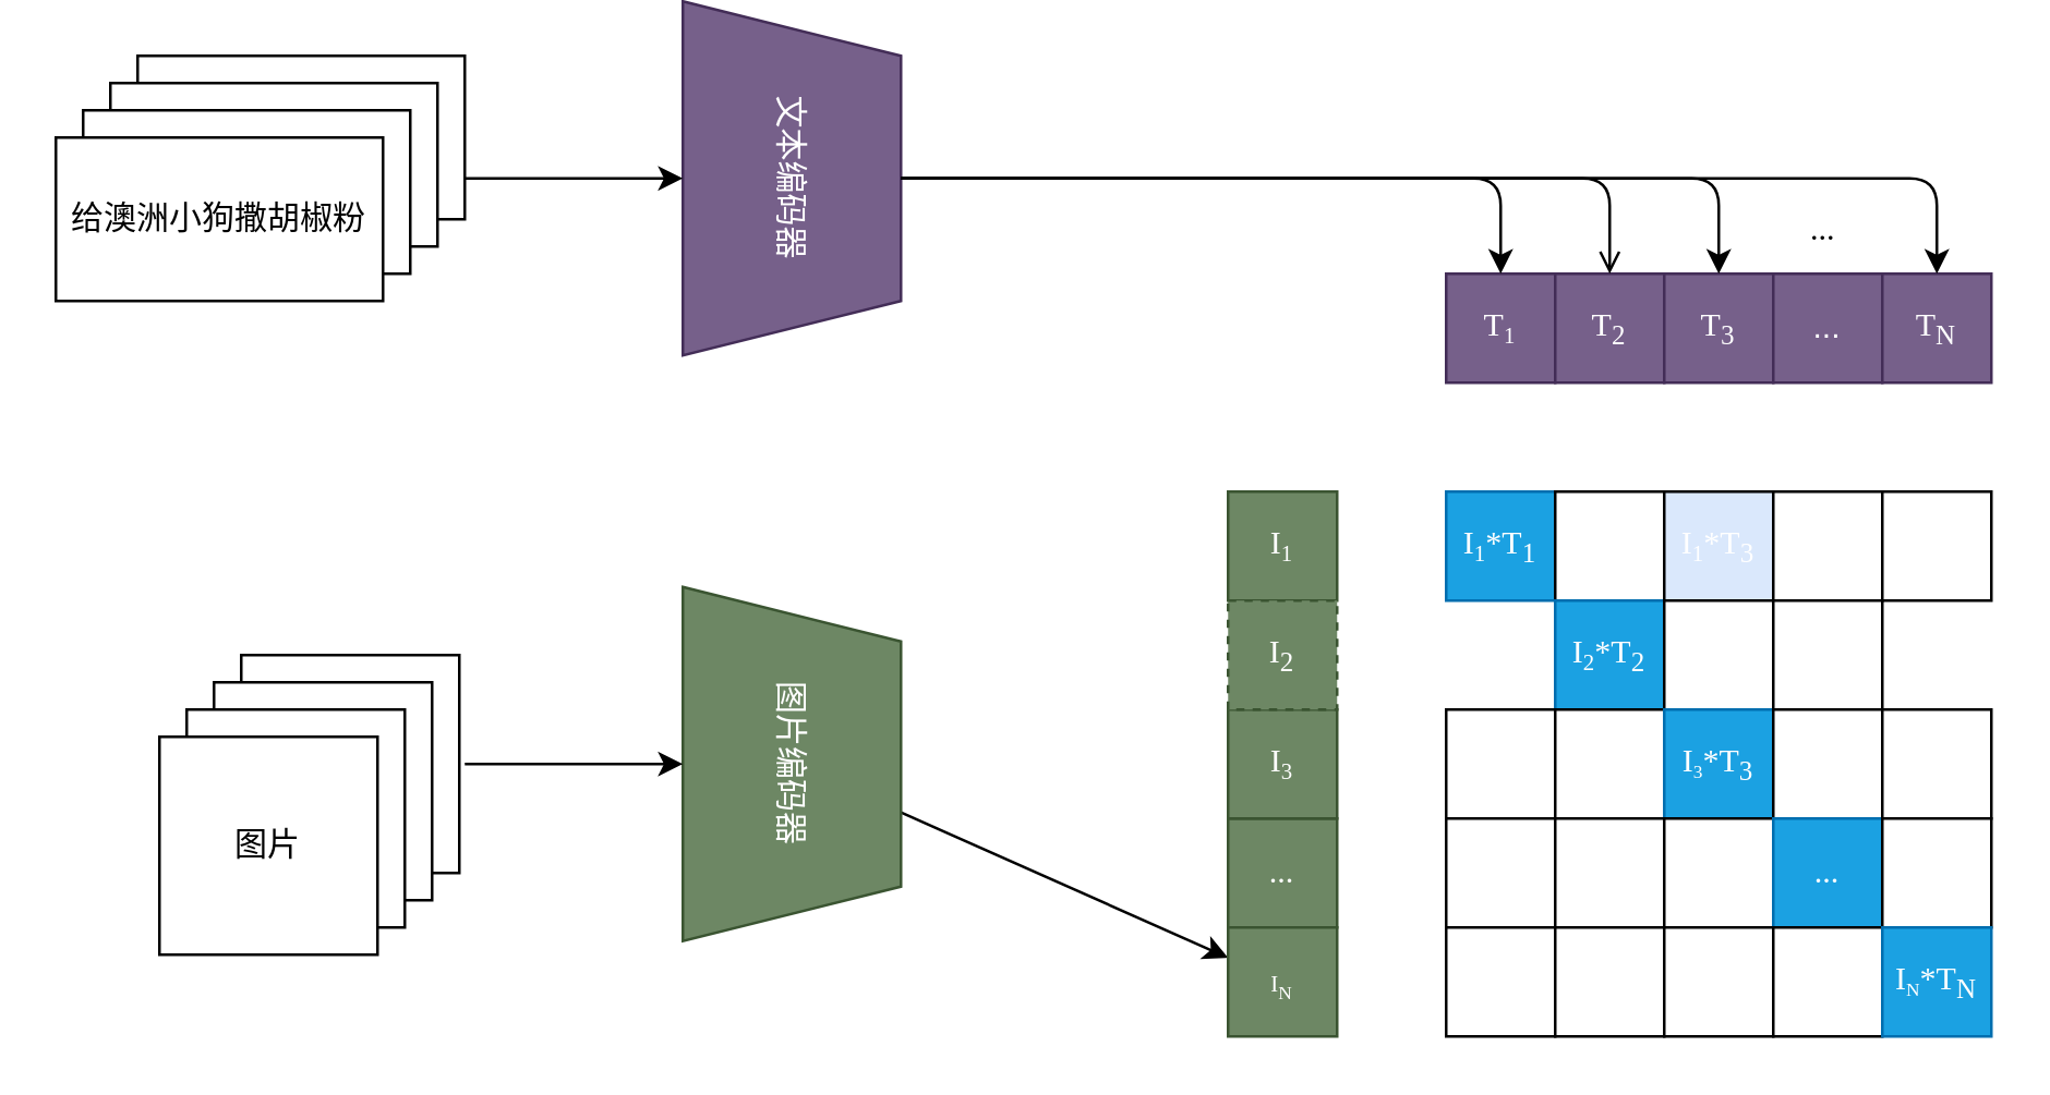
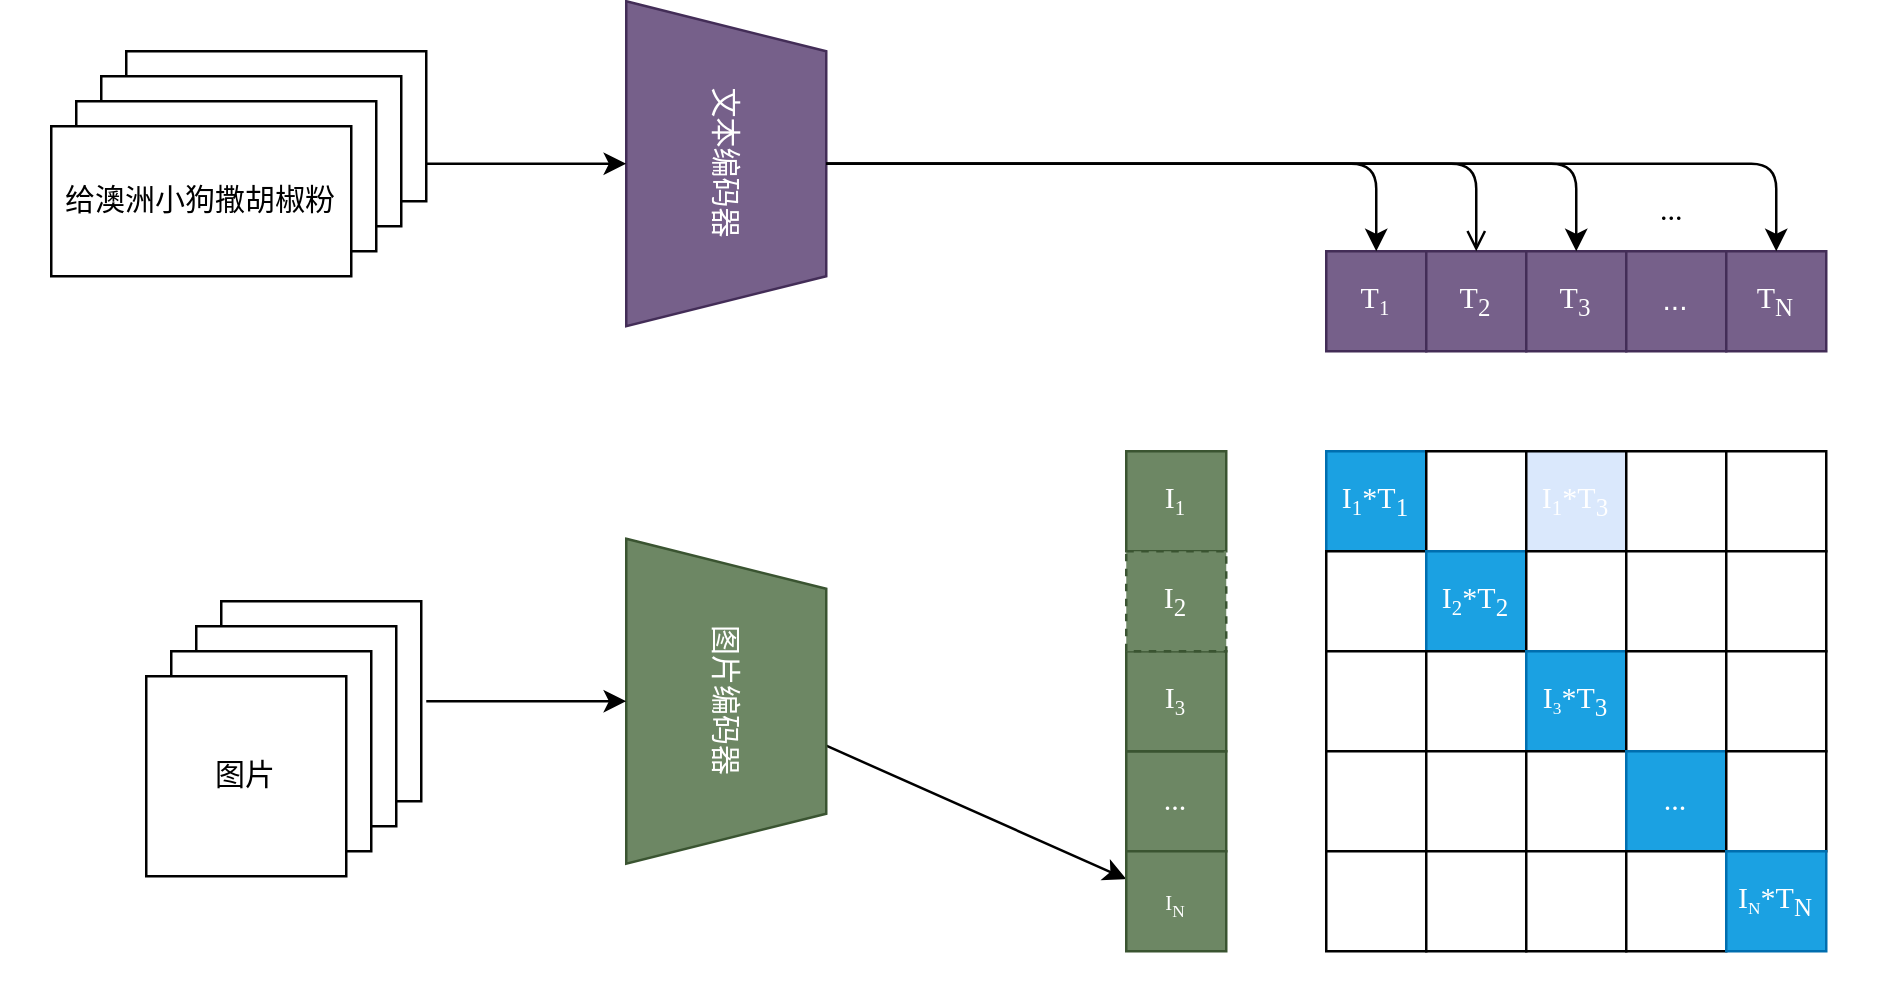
+ <mxCell id="35" value="&lt;span style=&quot;color: rgb(255 , 255 , 255) ; font-family: &amp;#34;times new roman&amp;#34;&quot;&gt;I&lt;span style=&quot;font-size: 8.333px&quot;&gt;&lt;sub&gt;2&lt;/sub&gt;&lt;/span&gt;&lt;/span&gt;&lt;span style=&quot;color: rgb(255 , 255 , 255) ; font-family: &amp;#34;times new roman&amp;#34;&quot;&gt;*T&lt;/span&gt;&lt;sub style=&quot;color: rgb(255 , 255 , 255) ; font-family: &amp;#34;times new roman&amp;#34;&quot;&gt;1&lt;/sub&gt;" style="whiteSpace=wrap;html=1;aspect=fixed;" vertex="1" parent="1"><mxGeometry x="530" y="220" width="40" height="40" as="geometry" /></mxCell>
+ <mxCell id="39" value="&lt;span style=&quot;color: rgb(255 , 255 , 255) ; font-family: &amp;#34;times new roman&amp;#34;&quot;&gt;I&lt;/span&gt;&lt;span style=&quot;color: rgb(255 , 255 , 255) ; font-family: &amp;#34;times new roman&amp;#34; ; font-size: 10px&quot;&gt;&lt;sub&gt;2&lt;/sub&gt;&lt;/span&gt;&lt;span style=&quot;color: rgb(255 , 255 , 255) ; font-family: &amp;#34;times new roman&amp;#34;&quot;&gt;*T&lt;span style=&quot;font-size: 10px&quot;&gt;&lt;sub&gt;N&lt;/sub&gt;&lt;/span&gt;&lt;/span&gt;" style="whiteSpace=wrap;html=1;aspect=fixed;" vertex="1" parent="1"><mxGeometry x="690" y="220" width="40" height="40" as="geometry" /></mxCell>
